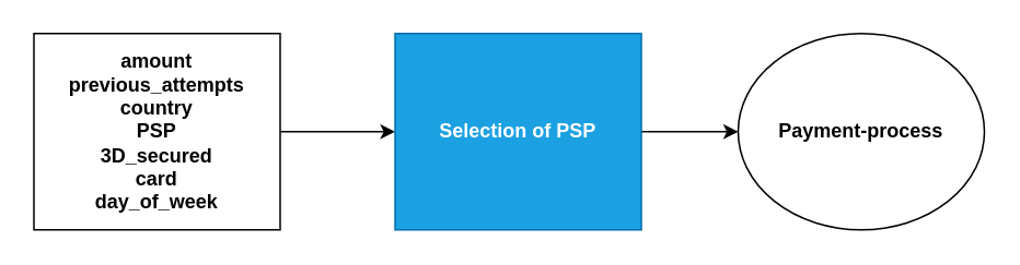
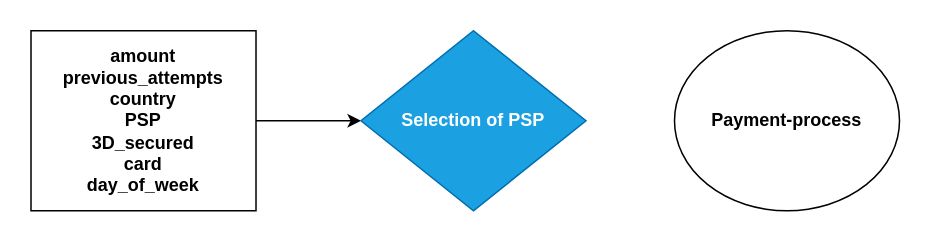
- <mxCell id="5" value="&lt;b&gt;Selection of PSP&lt;/b&gt;" style="rounded=0;whiteSpace=wrap;html=1;fillColor=#1ba1e2;fontColor=#ffffff;strokeColor=#006EAF;" vertex="1" parent="1"><mxGeometry x="240" y="20" width="150" height="120" as="geometry" /></mxCell>
+ <mxCell id="5" value="&lt;b&gt;Selection of PSP&lt;/b&gt;" style="rhombus;whiteSpace=wrap;html=1;fillColor=#1ba1e2;fontColor=#ffffff;strokeColor=#006EAF;" vertex="1" parent="1"><mxGeometry x="240" y="20" width="150" height="120" as="geometry" /></mxCell>
- <mxCell id="4" style="edgeStyle=none;html=1;exitX=1;exitY=0.5;exitDx=0;exitDy=0;entryX=0;entryY=0.5;entryDx=0;entryDy=0;" edge="1" parent="1" source="5" target="6"><mxGeometry relative="1" as="geometry" /></mxCell>
